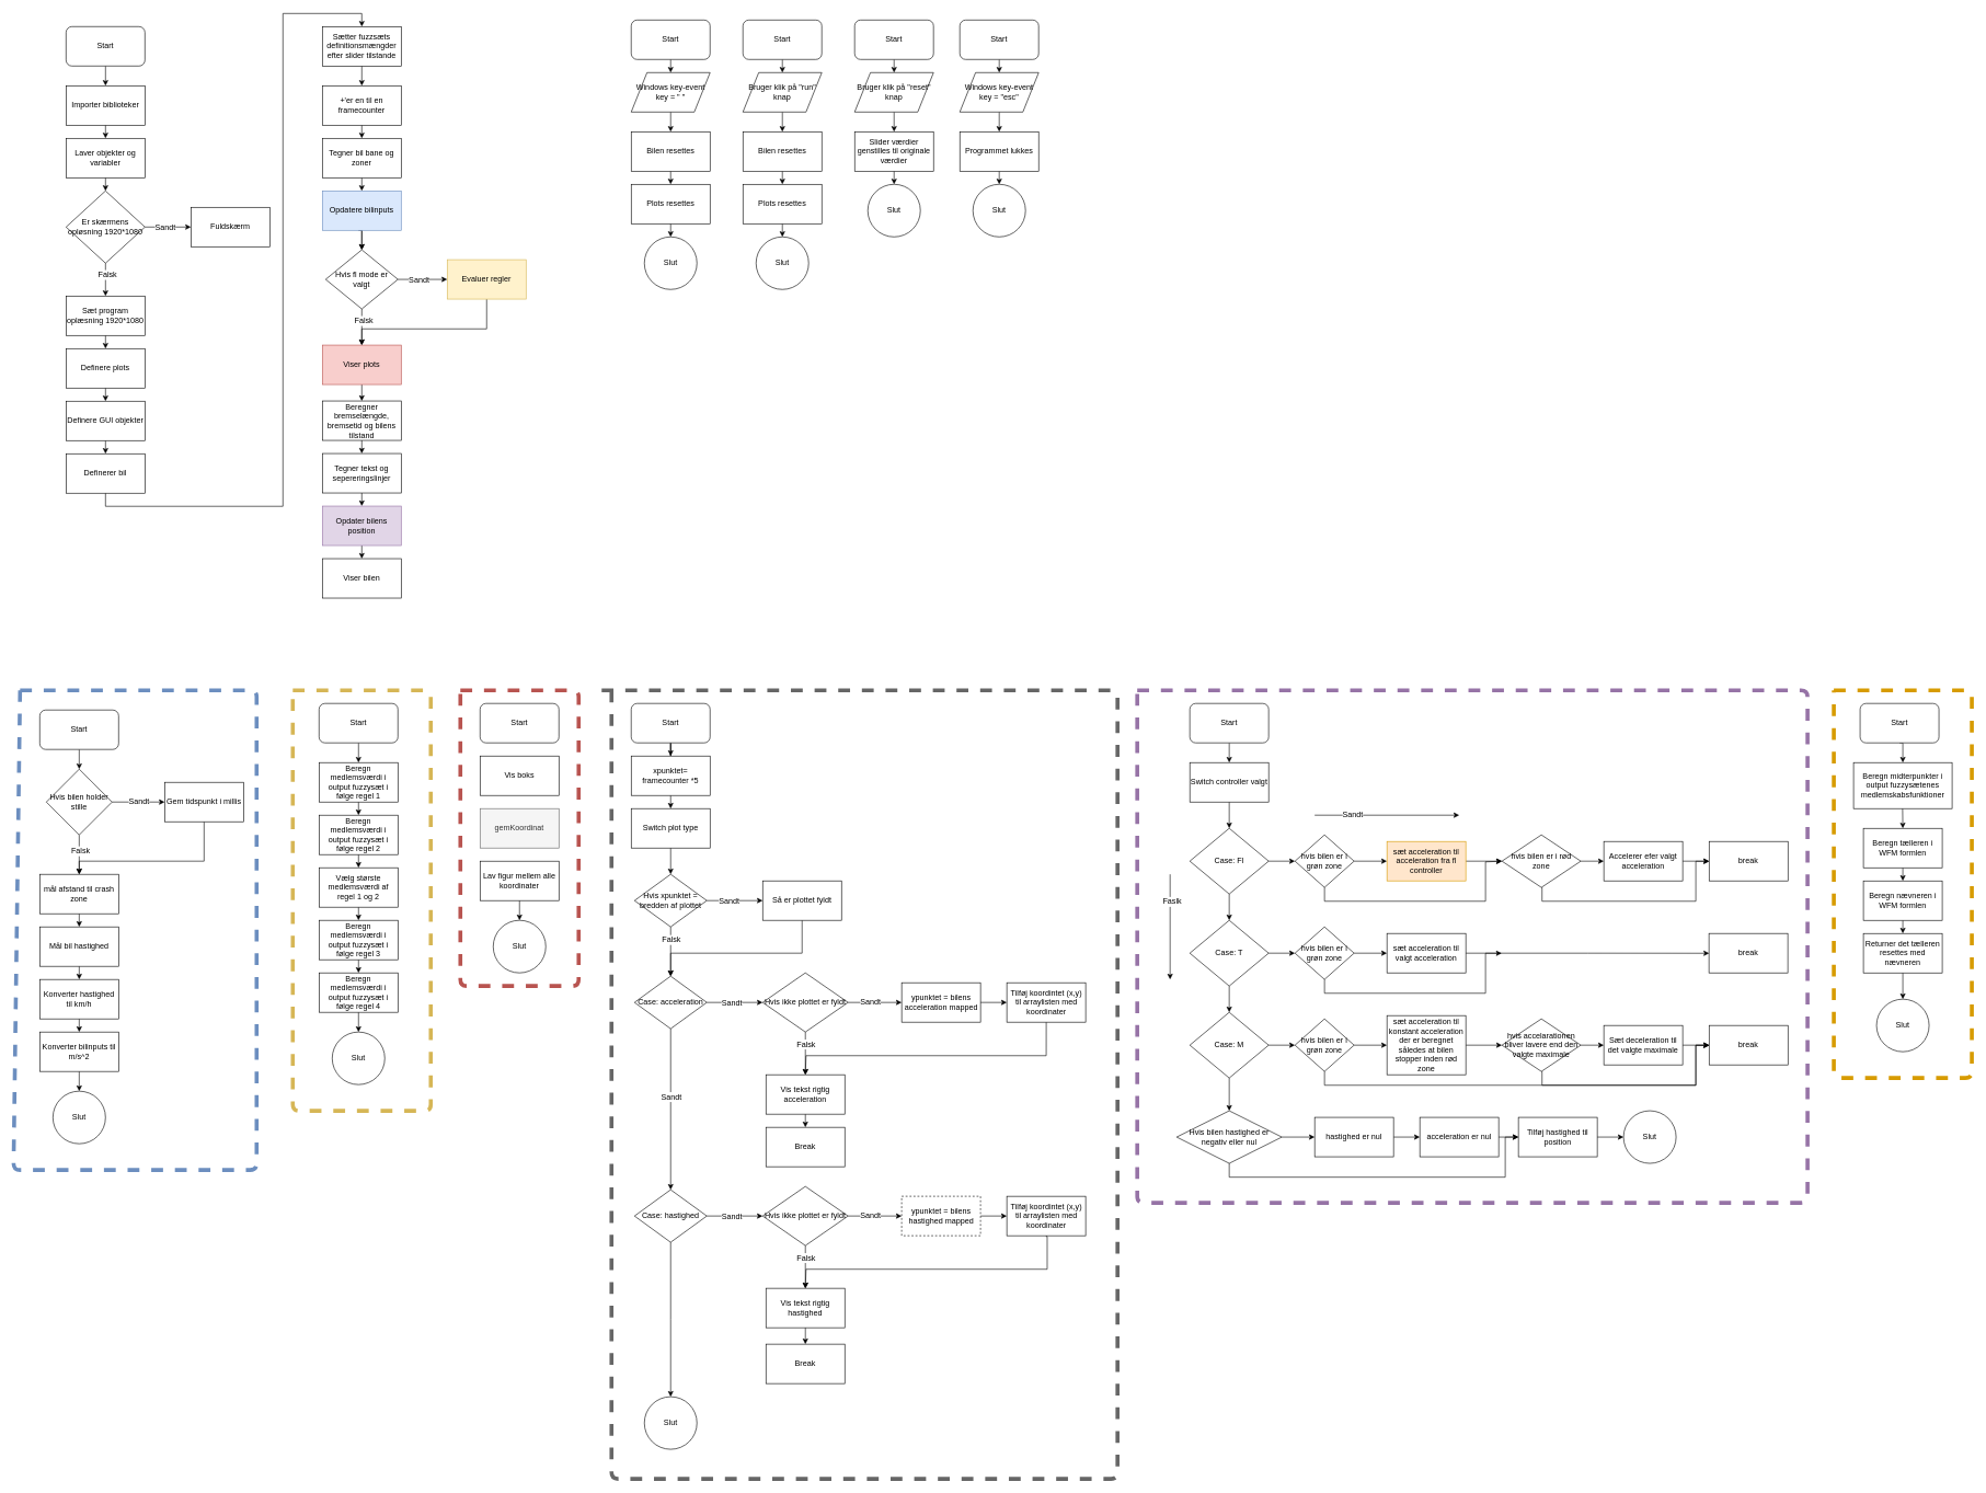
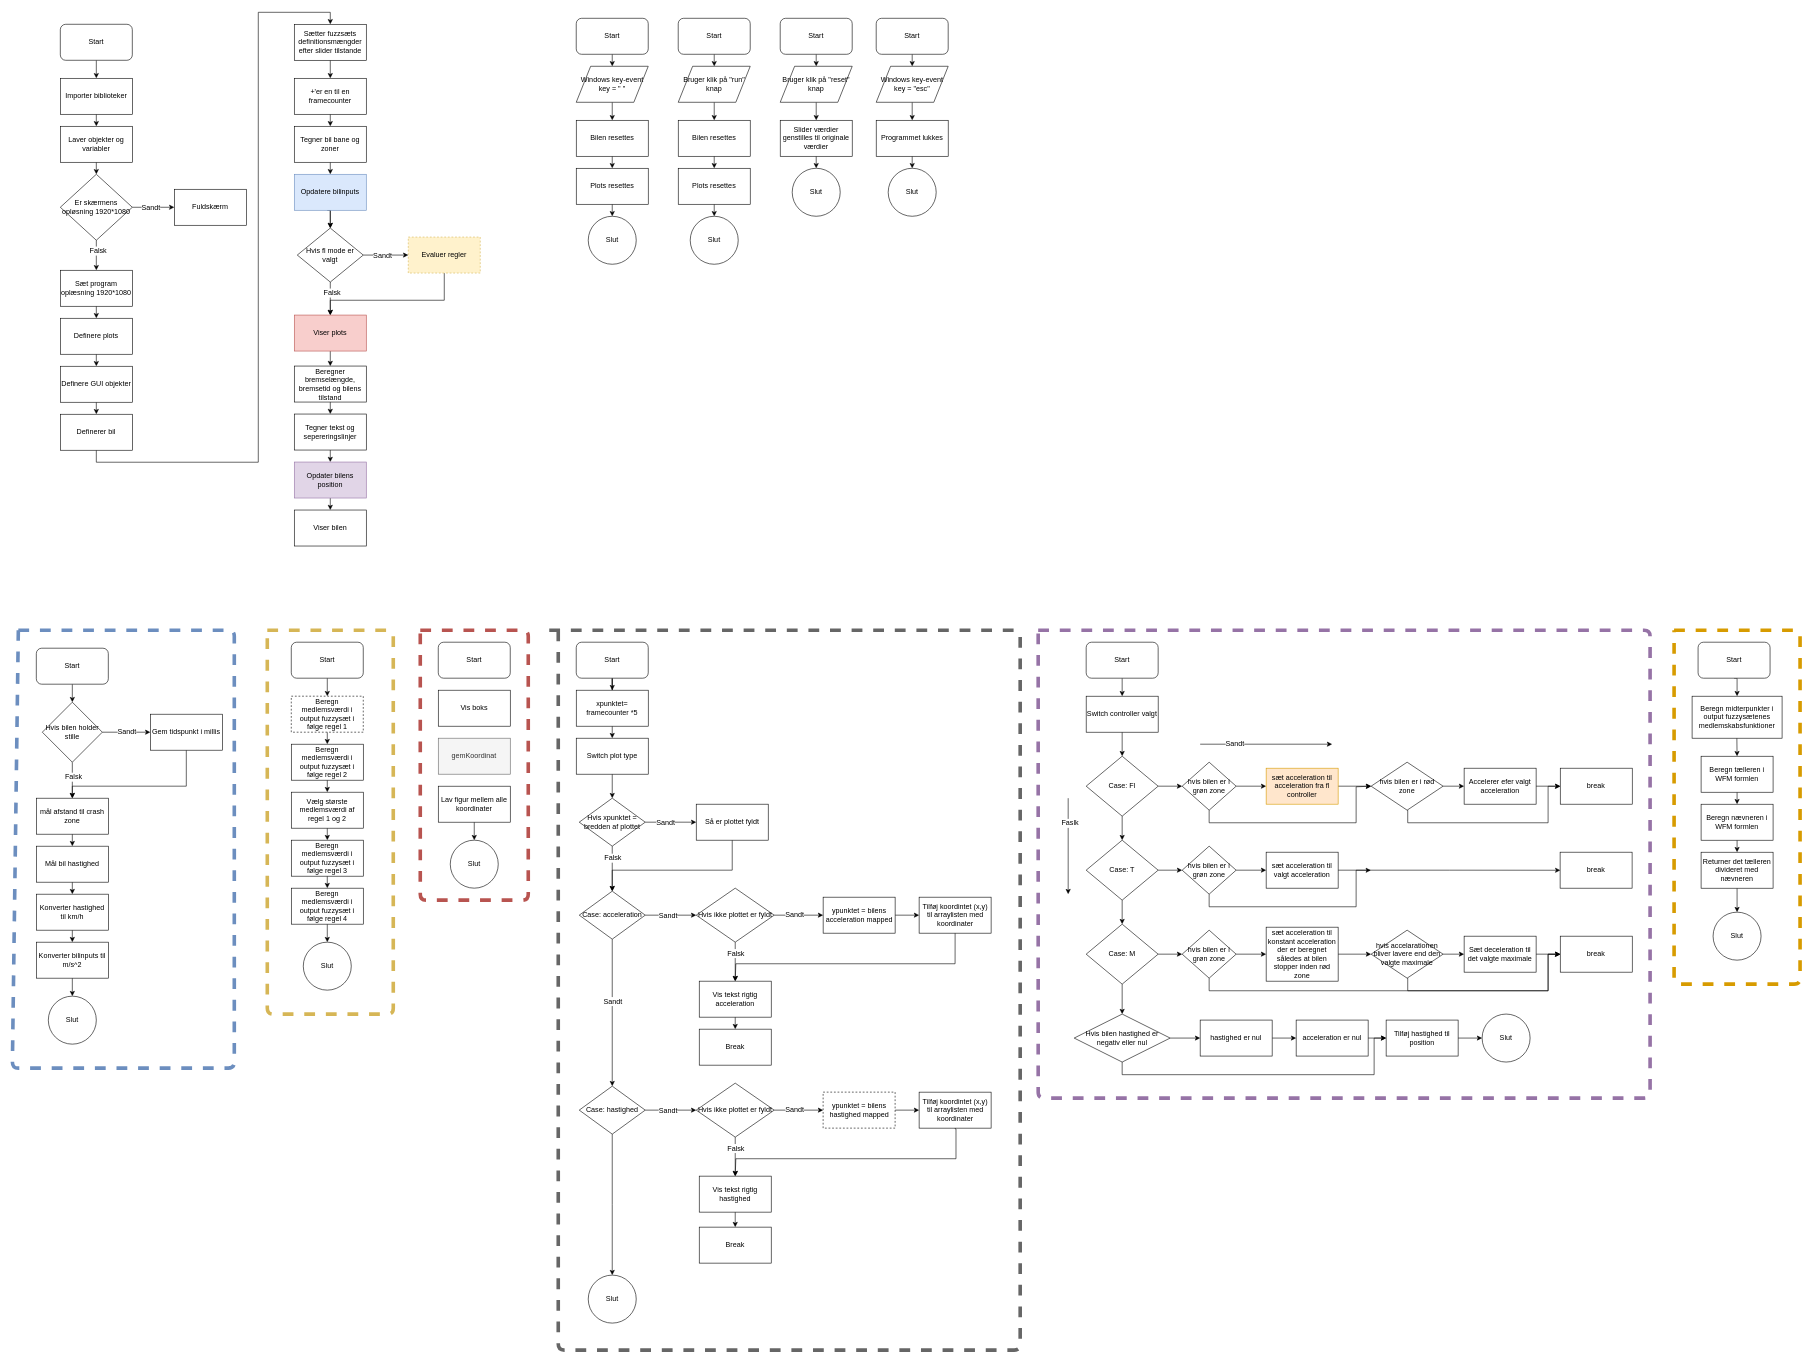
- <mxCell id="32" value="Evaluer regler" style="rounded=0;whiteSpace=wrap;html=1;fillColor=#fff2cc;strokeColor=#d6b656;" parent="1" vertex="1"><mxGeometry x="680" y="394.67" width="120" height="60" as="geometry" /></mxCell>
+ <mxCell id="32" value="Evaluer regler" style="rounded=0;whiteSpace=wrap;html=1;fillColor=#fff2cc;strokeColor=#d6b656;dashed=1;" parent="1" vertex="1"><mxGeometry x="680" y="394.67" width="120" height="60" as="geometry" /></mxCell>
- <mxCell id="102" value="Beregn medlemsværdi i output fuzzysæt i følge regel 1" style="rounded=0;whiteSpace=wrap;html=1;" vertex="1" parent="1"><mxGeometry x="485" y="1160" width="120" height="60" as="geometry" /></mxCell>
+ <mxCell id="102" value="Beregn medlemsværdi i output fuzzysæt i følge regel 1" style="rounded=0;whiteSpace=wrap;html=1;dashed=1;" vertex="1" parent="1"><mxGeometry x="485" y="1160" width="120" height="60" as="geometry" /></mxCell>
- <mxCell id="231" value="Returner det tælleren resettes med nævneren" style="rounded=0;whiteSpace=wrap;html=1;" vertex="1" parent="1"><mxGeometry x="2835" y="1420.06" width="120" height="60" as="geometry" /></mxCell>
+ <mxCell id="231" value="Returner det tælleren divideret med nævneren" style="rounded=0;whiteSpace=wrap;html=1;" vertex="1" parent="1"><mxGeometry x="2835" y="1420.06" width="120" height="60" as="geometry" /></mxCell>
